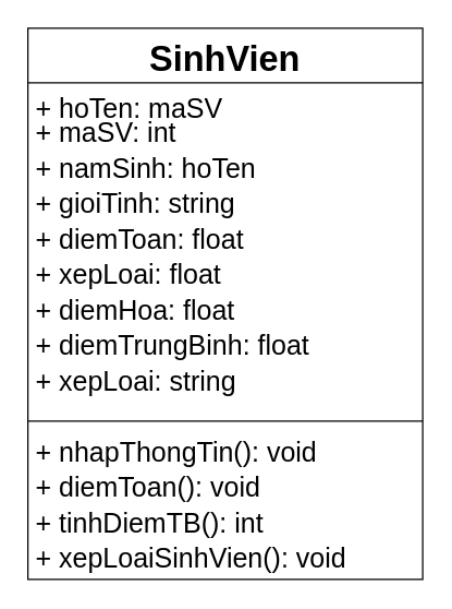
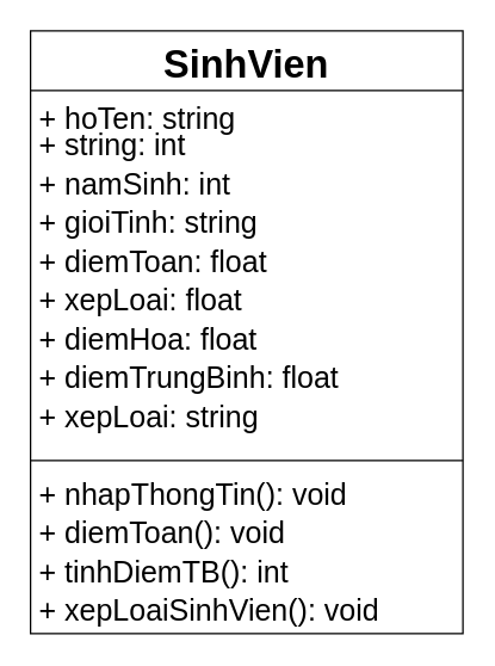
- <mxCell id="3" value="+ hoTen: maSV" style="text;strokeColor=none;fillColor=none;align=left;verticalAlign=top;spacingLeft=4;spacingRight=4;overflow=hidden;rotatable=0;points=[[0,0.5],[1,0.5]];portConstraint=eastwest;fontSize=20;spacingBottom=-12;" vertex="1" parent="2"><mxGeometry y="40" width="290" height="18" as="geometry" /></mxCell>
+ <mxCell id="3" value="+ hoTen: string" style="text;strokeColor=none;fillColor=none;align=left;verticalAlign=top;spacingLeft=4;spacingRight=4;overflow=hidden;rotatable=0;points=[[0,0.5],[1,0.5]];portConstraint=eastwest;fontSize=20;spacingBottom=-12;" vertex="1" parent="2"><mxGeometry y="40" width="290" height="18" as="geometry" /></mxCell>
- <mxCell id="4" value="+ maSV: int" style="text;strokeColor=none;fillColor=none;align=left;verticalAlign=top;spacingLeft=4;spacingRight=4;overflow=hidden;rotatable=0;points=[[0,0.5],[1,0.5]];portConstraint=eastwest;fontSize=20;" vertex="1" parent="2"><mxGeometry y="58" width="290" height="26" as="geometry" /></mxCell>
+ <mxCell id="4" value="+ string: int" style="text;strokeColor=none;fillColor=none;align=left;verticalAlign=top;spacingLeft=4;spacingRight=4;overflow=hidden;rotatable=0;points=[[0,0.5],[1,0.5]];portConstraint=eastwest;fontSize=20;" vertex="1" parent="2"><mxGeometry y="58" width="290" height="26" as="geometry" /></mxCell>
- <mxCell id="5" value="+ namSinh: hoTen" style="text;strokeColor=none;fillColor=none;align=left;verticalAlign=top;spacingLeft=4;spacingRight=4;overflow=hidden;rotatable=0;points=[[0,0.5],[1,0.5]];portConstraint=eastwest;fontSize=20;" vertex="1" parent="2"><mxGeometry y="84" width="290" height="26" as="geometry" /></mxCell>
+ <mxCell id="5" value="+ namSinh: int" style="text;strokeColor=none;fillColor=none;align=left;verticalAlign=top;spacingLeft=4;spacingRight=4;overflow=hidden;rotatable=0;points=[[0,0.5],[1,0.5]];portConstraint=eastwest;fontSize=20;" vertex="1" parent="2"><mxGeometry y="84" width="290" height="26" as="geometry" /></mxCell>
